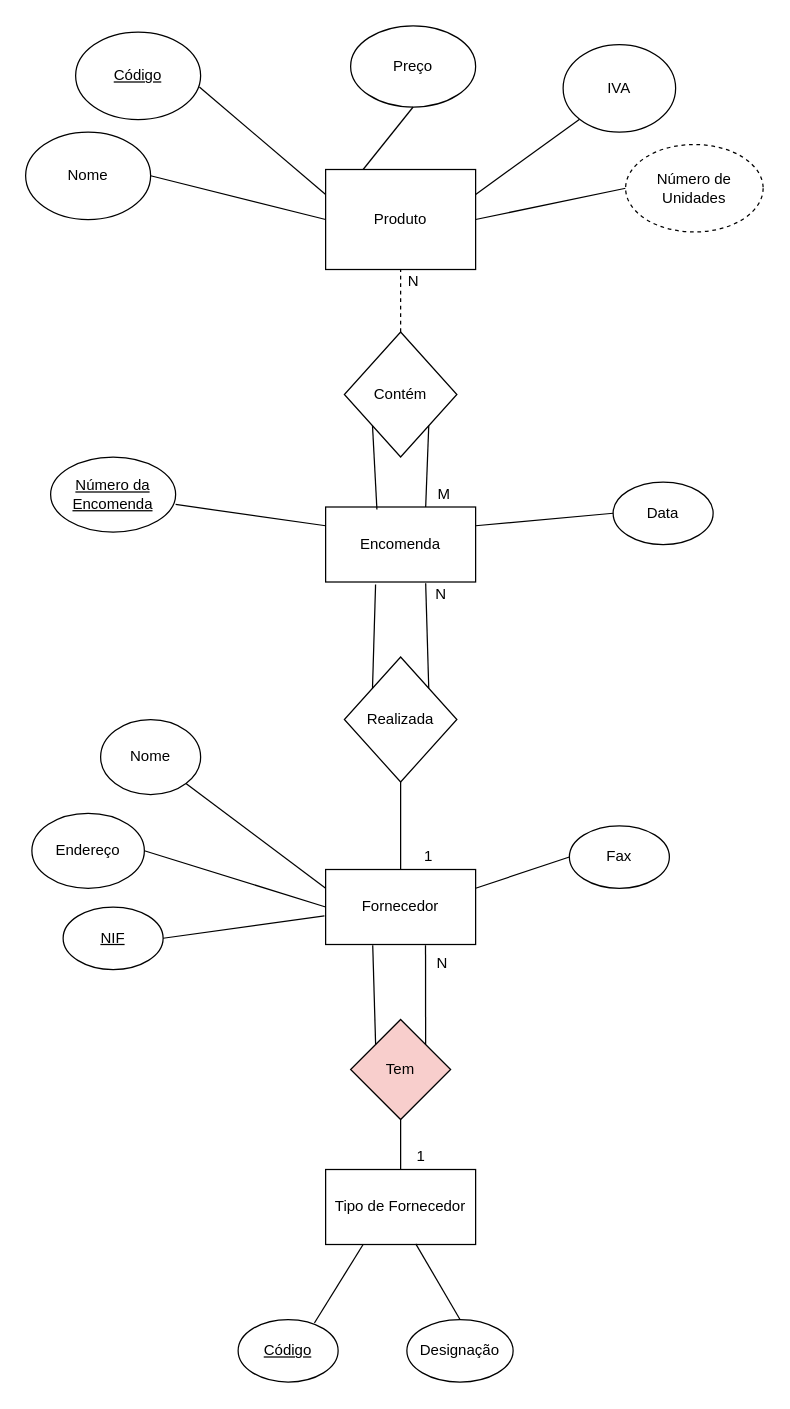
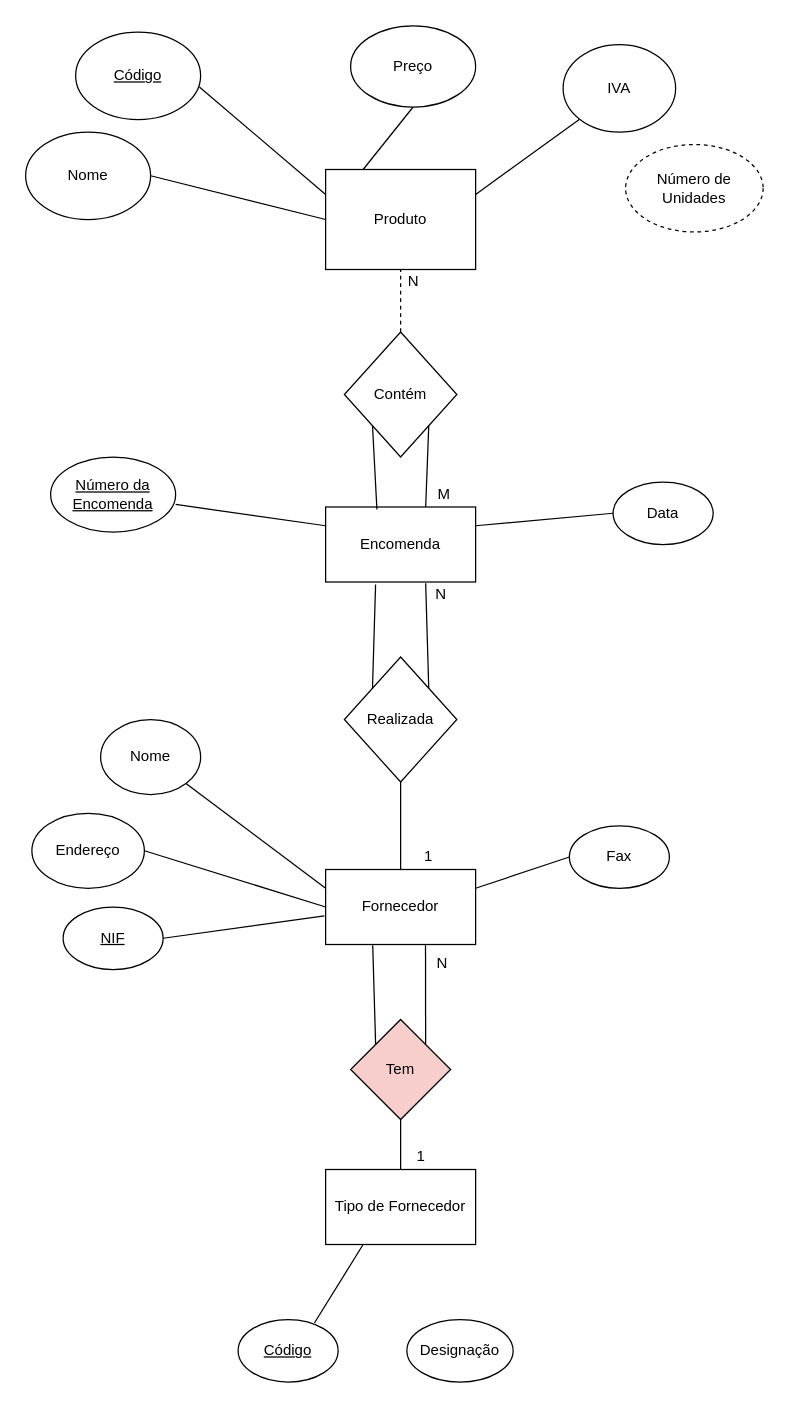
- <mxCell id="11" value="" style="endArrow=none;html=1;exitX=1;exitY=0.5;exitDx=0;exitDy=0;entryX=0;entryY=0.5;entryDx=0;entryDy=0;" parent="1" source="2" target="12" edge="1"><mxGeometry width="50" height="50" relative="1" as="geometry"><mxPoint x="440" y="195" as="sourcePoint" /><mxPoint x="490" y="155" as="targetPoint" /></mxGeometry></mxCell>
- <mxCell id="41" value="" style="endArrow=none;html=1;entryX=0.601;entryY=0.991;entryDx=0;entryDy=0;entryPerimeter=0;exitX=0.5;exitY=0;exitDx=0;exitDy=0;" edge="1" parent="1" source="43" target="39"><mxGeometry width="50" height="50" relative="1" as="geometry"><mxPoint x="350" y="1055" as="sourcePoint" /><mxPoint x="400" y="1055" as="targetPoint" /></mxGeometry></mxCell>
